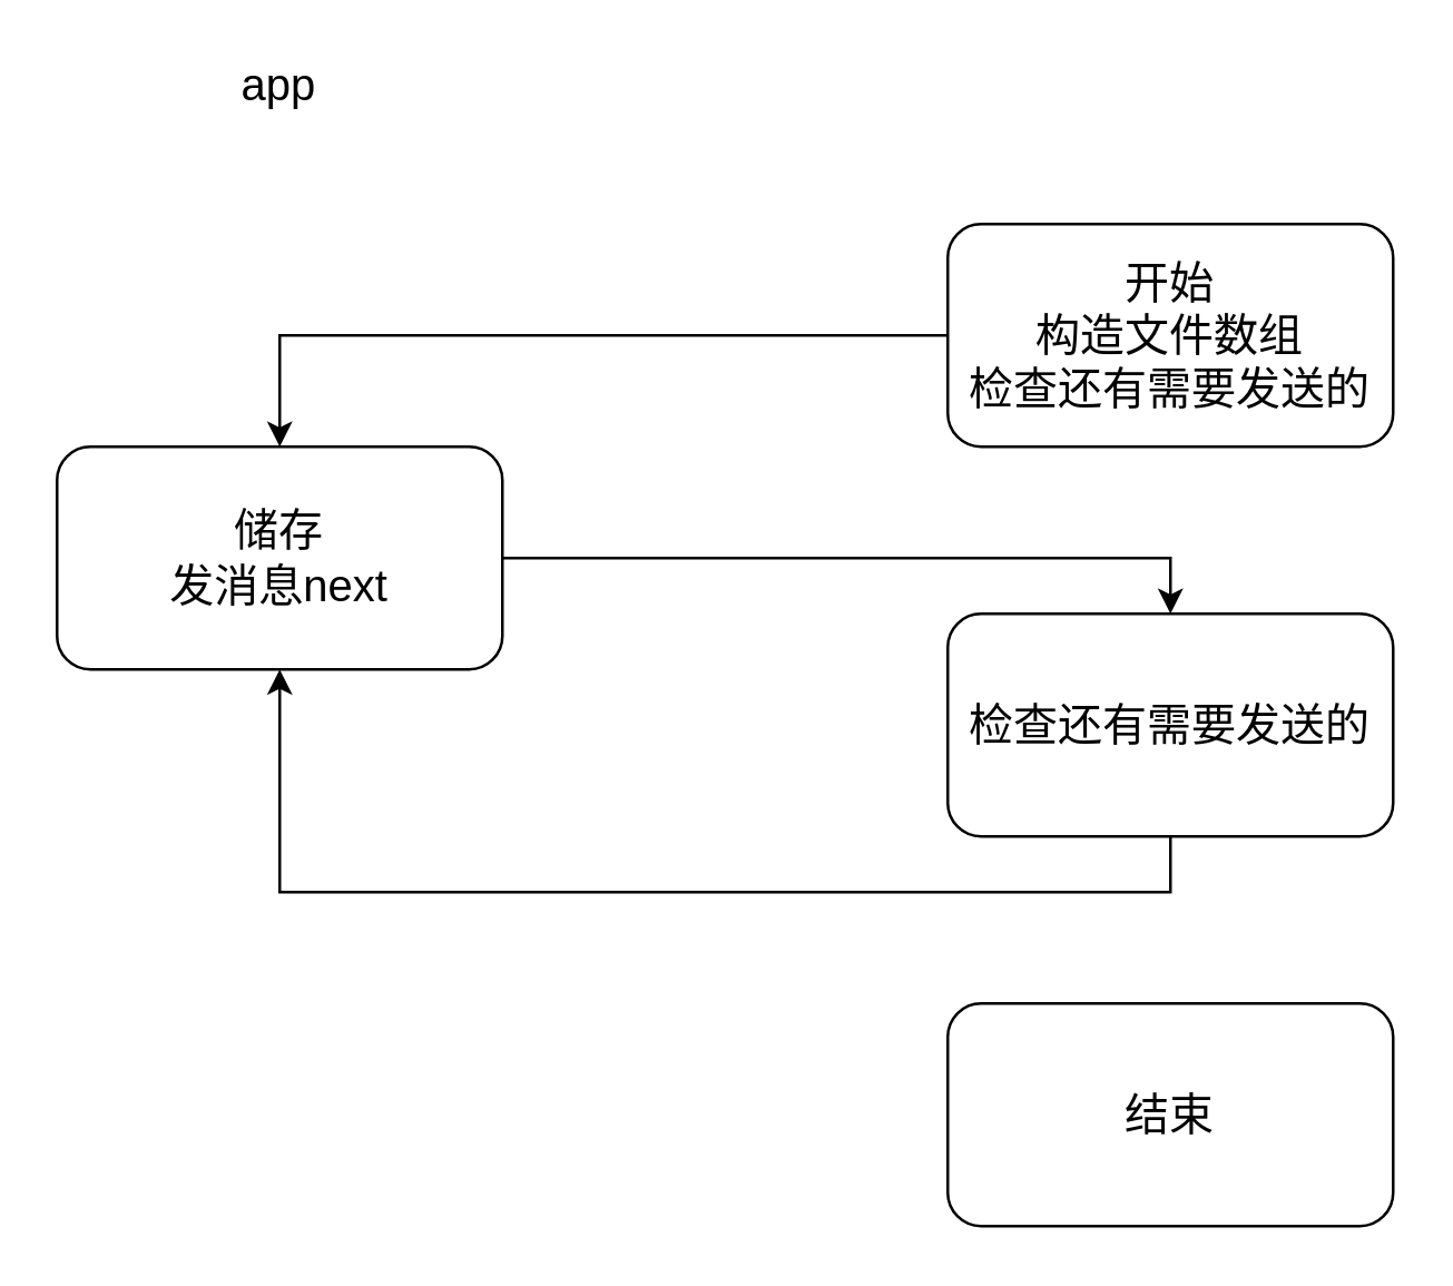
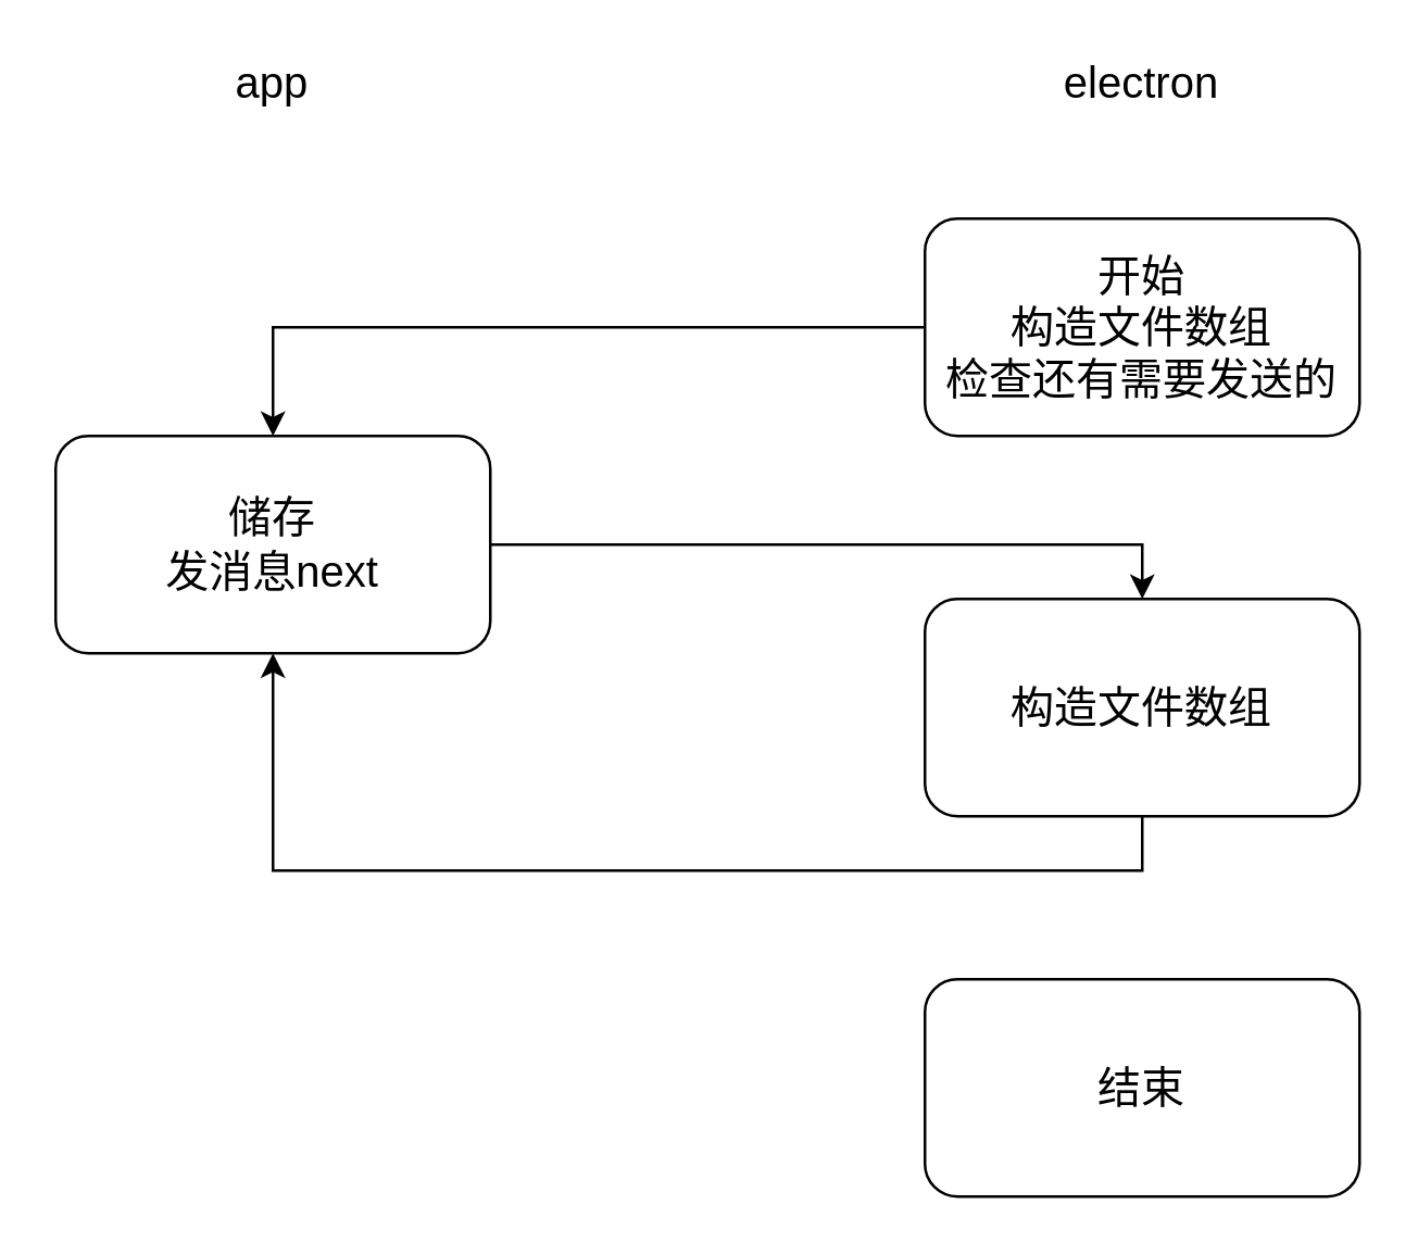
+ <mxCell id="4" value="electron" style="text;html=1;strokeColor=none;fillColor=none;align=center;verticalAlign=middle;whiteSpace=wrap;rounded=0;fontSize=16;" vertex="1" parent="1"><mxGeometry x="340" y="20" width="160" height="20" as="geometry" /></mxCell>
- <mxCell id="9" value="检查还有需要发送的" style="rounded=1;whiteSpace=wrap;html=1;fontSize=16;" vertex="1" parent="1"><mxGeometry x="340" y="220" width="160" height="80" as="geometry" /></mxCell>
+ <mxCell id="9" value="构造文件数组" style="rounded=1;whiteSpace=wrap;html=1;fontSize=16;" vertex="1" parent="1"><mxGeometry x="340" y="220" width="160" height="80" as="geometry" /></mxCell>
